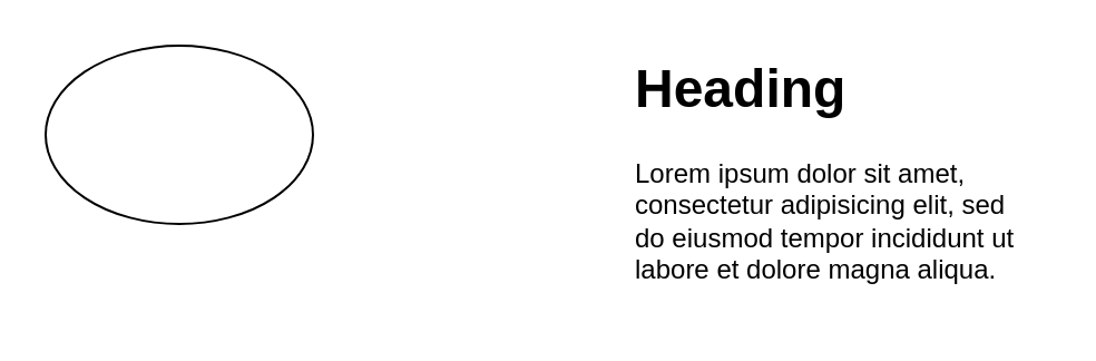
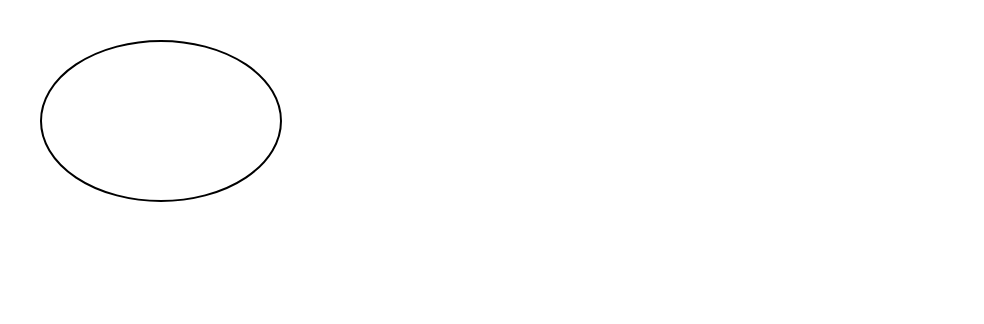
- <mxCell id="3" value="&lt;h1&gt;Heading&lt;/h1&gt;&lt;p&gt;Lorem ipsum dolor sit amet, consectetur adipisicing elit, sed do eiusmod tempor incididunt ut labore et dolore magna aliqua.&lt;/p&gt;" style="text;html=1;strokeColor=none;fillColor=none;spacing=5;spacingTop=-20;whiteSpace=wrap;overflow=hidden;rounded=0;" vertex="1" parent="1"><mxGeometry x="280" y="20" width="190" height="120" as="geometry" /></mxCell>
